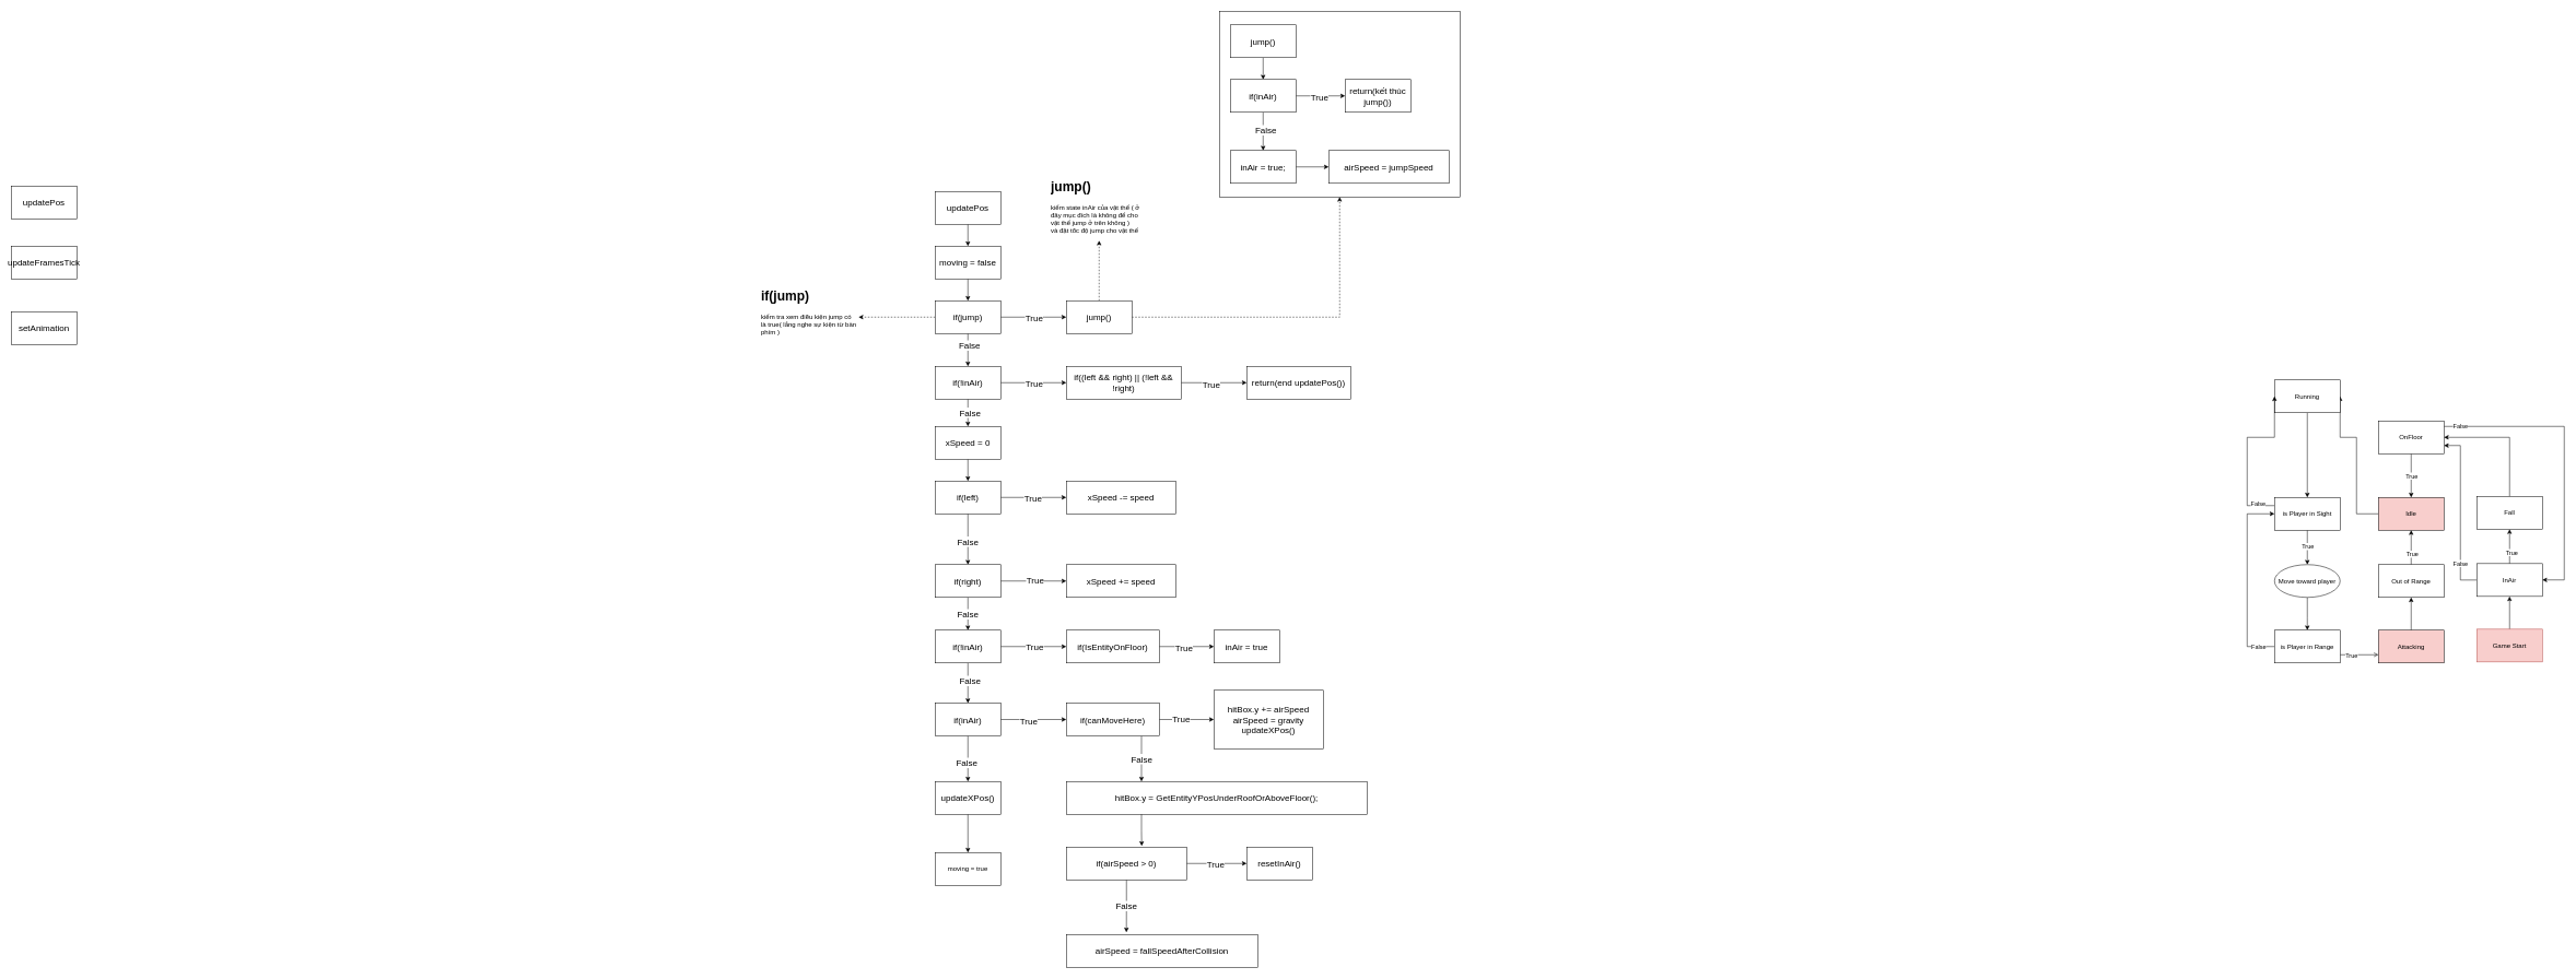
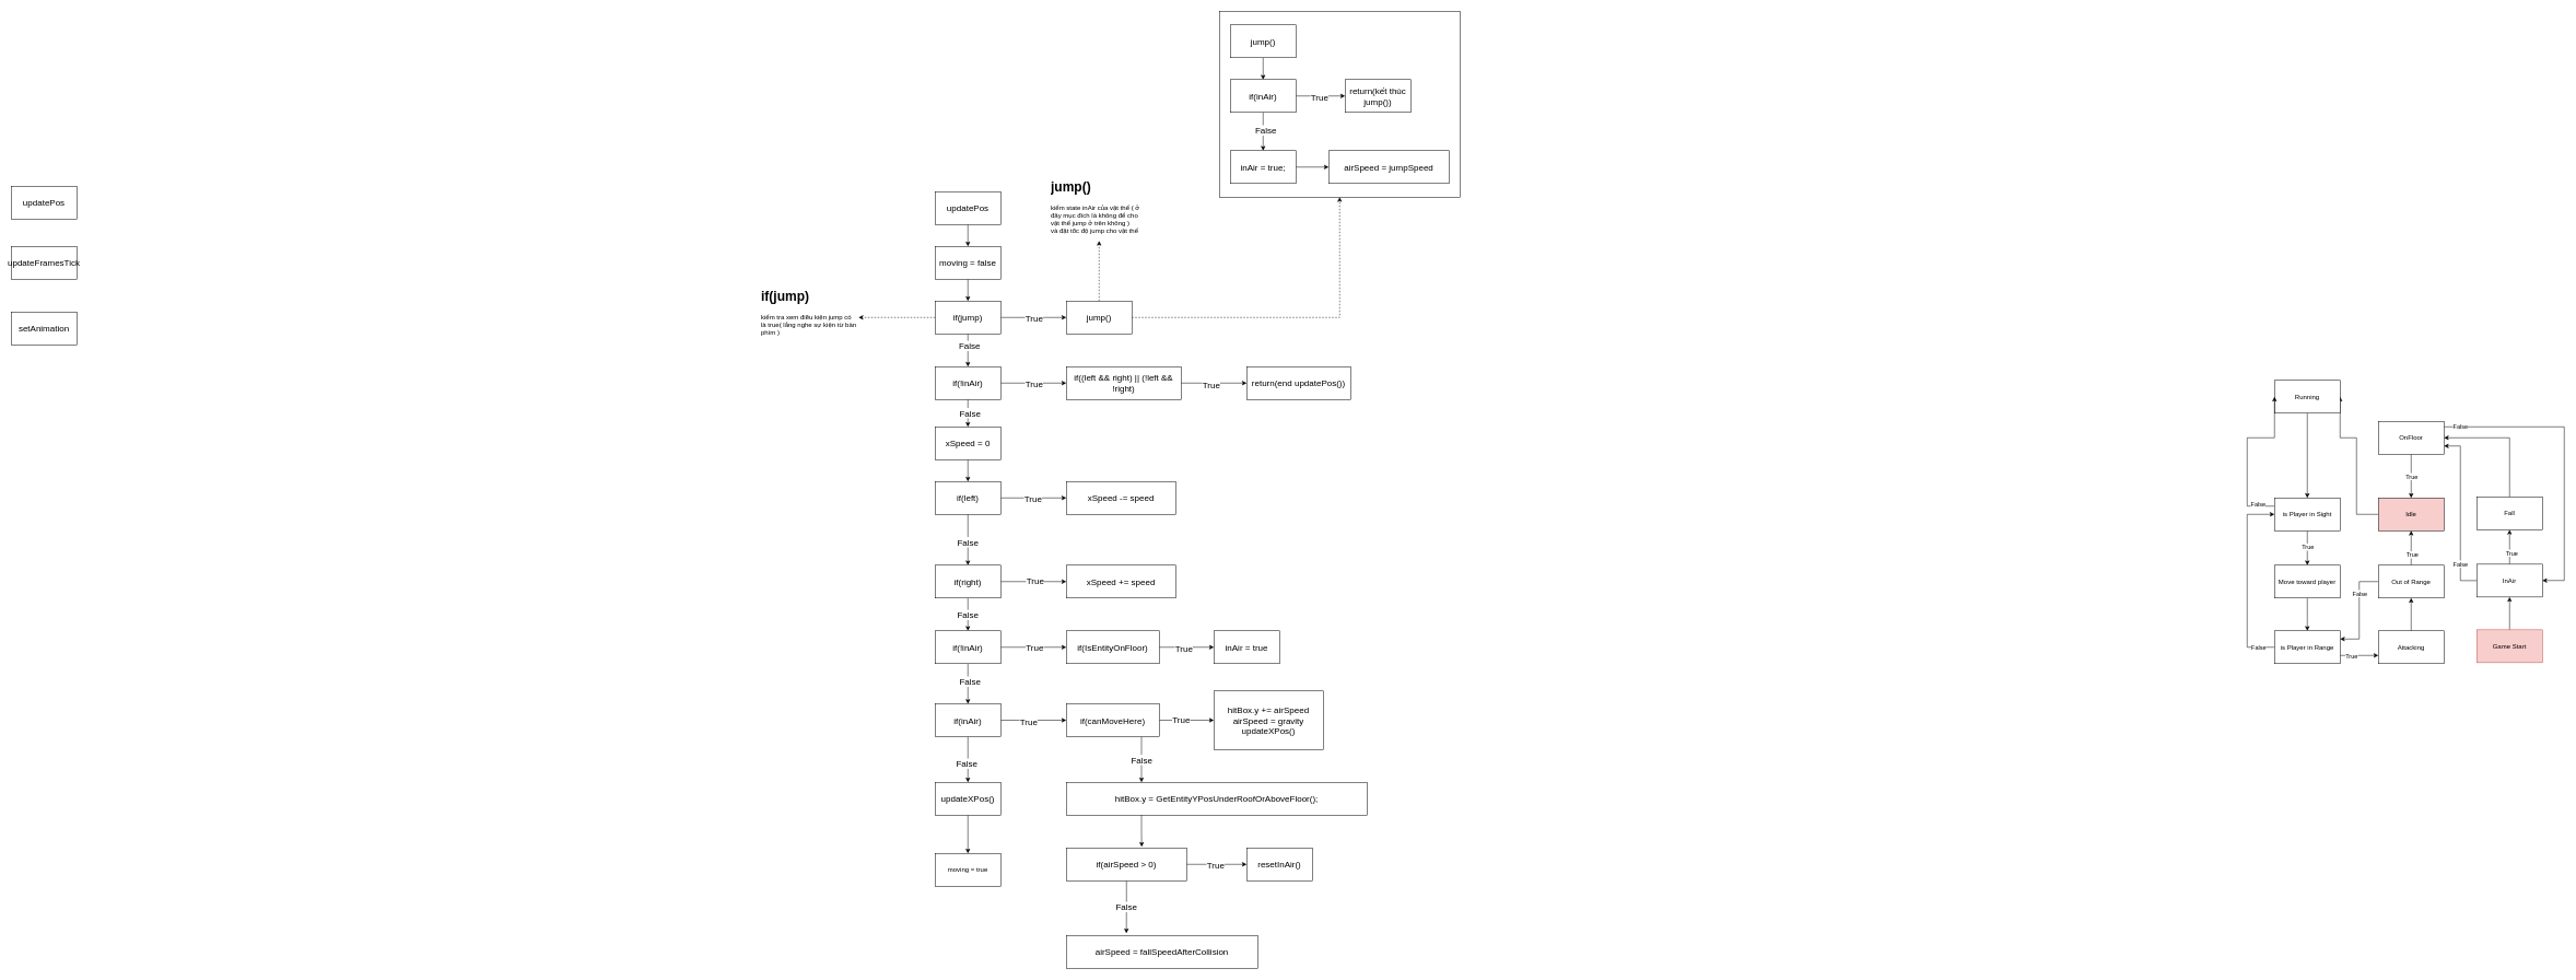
- <mxCell id="108" value="Move toward player" style="ellipse;whiteSpace=wrap;html=1;" vertex="1" parent="1"><mxGeometry x="4160" y="1033" width="120" height="60" as="geometry" /></mxCell>
+ <mxCell id="108" value="Move toward player" style="rounded=0;whiteSpace=wrap;html=1;" vertex="1" parent="1"><mxGeometry x="4160" y="1033" width="120" height="60" as="geometry" /></mxCell>
+ <mxCell id="118" style="edgeStyle=orthogonalEdgeStyle;rounded=0;orthogonalLoop=1;jettySize=auto;html=1;entryX=1;entryY=0.25;entryDx=0;entryDy=0;" edge="1" parent="1" source="120" target="113"><mxGeometry relative="1" as="geometry" /></mxCell>
+ <mxCell id="119" value="False" style="edgeLabel;html=1;align=center;verticalAlign=middle;resizable=0;points=[];" vertex="1" connectable="0" parent="118"><mxGeometry x="-0.355" relative="1" as="geometry"><mxPoint as="offset" /></mxGeometry></mxCell>
- <mxCell id="115" value="Attacking" style="rounded=0;whiteSpace=wrap;html=1;fillColor=#f8cecc;" vertex="1" parent="1"><mxGeometry x="4350" y="1153" width="120" height="60" as="geometry" /></mxCell>
+ <mxCell id="115" value="Attacking" style="rounded=0;whiteSpace=wrap;html=1;" vertex="1" parent="1"><mxGeometry x="4350" y="1153" width="120" height="60" as="geometry" /></mxCell>
- <mxCell id="111" style="edgeStyle=orthogonalEdgeStyle;rounded=0;orthogonalLoop=1;jettySize=auto;html=1;exitX=1;exitY=0.75;exitDx=0;exitDy=0;entryX=0;entryY=0.75;entryDx=0;entryDy=0;endArrow=open;" edge="1" parent="1" source="113" target="115"><mxGeometry relative="1" as="geometry" /></mxCell>
+ <mxCell id="111" style="edgeStyle=orthogonalEdgeStyle;rounded=0;orthogonalLoop=1;jettySize=auto;html=1;exitX=1;exitY=0.75;exitDx=0;exitDy=0;entryX=0;entryY=0.75;entryDx=0;entryDy=0;" edge="1" parent="1" source="113" target="115"><mxGeometry relative="1" as="geometry" /></mxCell>
